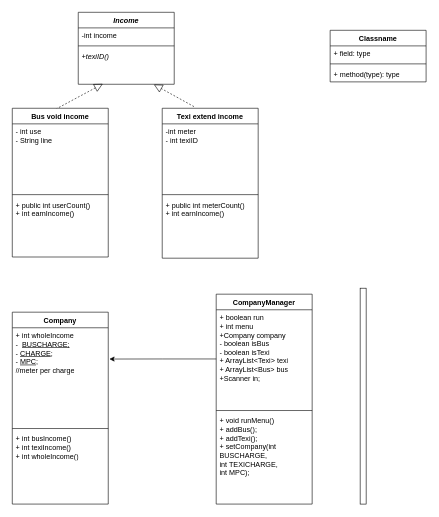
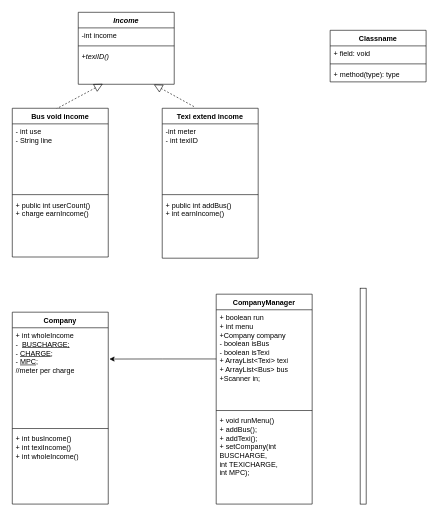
- <mxCell id="26" value="+ field: type" style="text;strokeColor=none;fillColor=none;align=left;verticalAlign=top;spacingLeft=4;spacingRight=4;overflow=hidden;rotatable=0;points=[[0,0.5],[1,0.5]];portConstraint=eastwest;whiteSpace=wrap;html=1;" vertex="1" parent="25"><mxGeometry y="26" width="160" height="26" as="geometry" /></mxCell>
+ <mxCell id="26" value="+ field: void" style="text;strokeColor=none;fillColor=none;align=left;verticalAlign=top;spacingLeft=4;spacingRight=4;overflow=hidden;rotatable=0;points=[[0,0.5],[1,0.5]];portConstraint=eastwest;whiteSpace=wrap;html=1;" vertex="1" parent="25"><mxGeometry y="26" width="160" height="26" as="geometry" /></mxCell>
- <mxCell id="10" value="+ public int userCount()&lt;br&gt;+ int earnIncome()" style="text;strokeColor=none;fillColor=none;align=left;verticalAlign=top;spacingLeft=4;spacingRight=4;overflow=hidden;rotatable=0;points=[[0,0.5],[1,0.5]];portConstraint=eastwest;whiteSpace=wrap;html=1;" vertex="1" parent="7"><mxGeometry y="148" width="160" height="100" as="geometry" /></mxCell>
+ <mxCell id="10" value="+ public int userCount()&lt;br&gt;+ charge earnIncome()" style="text;strokeColor=none;fillColor=none;align=left;verticalAlign=top;spacingLeft=4;spacingRight=4;overflow=hidden;rotatable=0;points=[[0,0.5],[1,0.5]];portConstraint=eastwest;whiteSpace=wrap;html=1;" vertex="1" parent="7"><mxGeometry y="148" width="160" height="100" as="geometry" /></mxCell>
- <mxCell id="14" value="+ public int meterCount()&lt;br&gt;+ int earnIncome()" style="text;strokeColor=none;fillColor=none;align=left;verticalAlign=top;spacingLeft=4;spacingRight=4;overflow=hidden;rotatable=0;points=[[0,0.5],[1,0.5]];portConstraint=eastwest;whiteSpace=wrap;html=1;" vertex="1" parent="11"><mxGeometry y="148" width="160" height="102" as="geometry" /></mxCell>
+ <mxCell id="14" value="+ public int addBus()&lt;br&gt;+ int earnIncome()" style="text;strokeColor=none;fillColor=none;align=left;verticalAlign=top;spacingLeft=4;spacingRight=4;overflow=hidden;rotatable=0;points=[[0,0.5],[1,0.5]];portConstraint=eastwest;whiteSpace=wrap;html=1;" vertex="1" parent="11"><mxGeometry y="148" width="160" height="102" as="geometry" /></mxCell>
